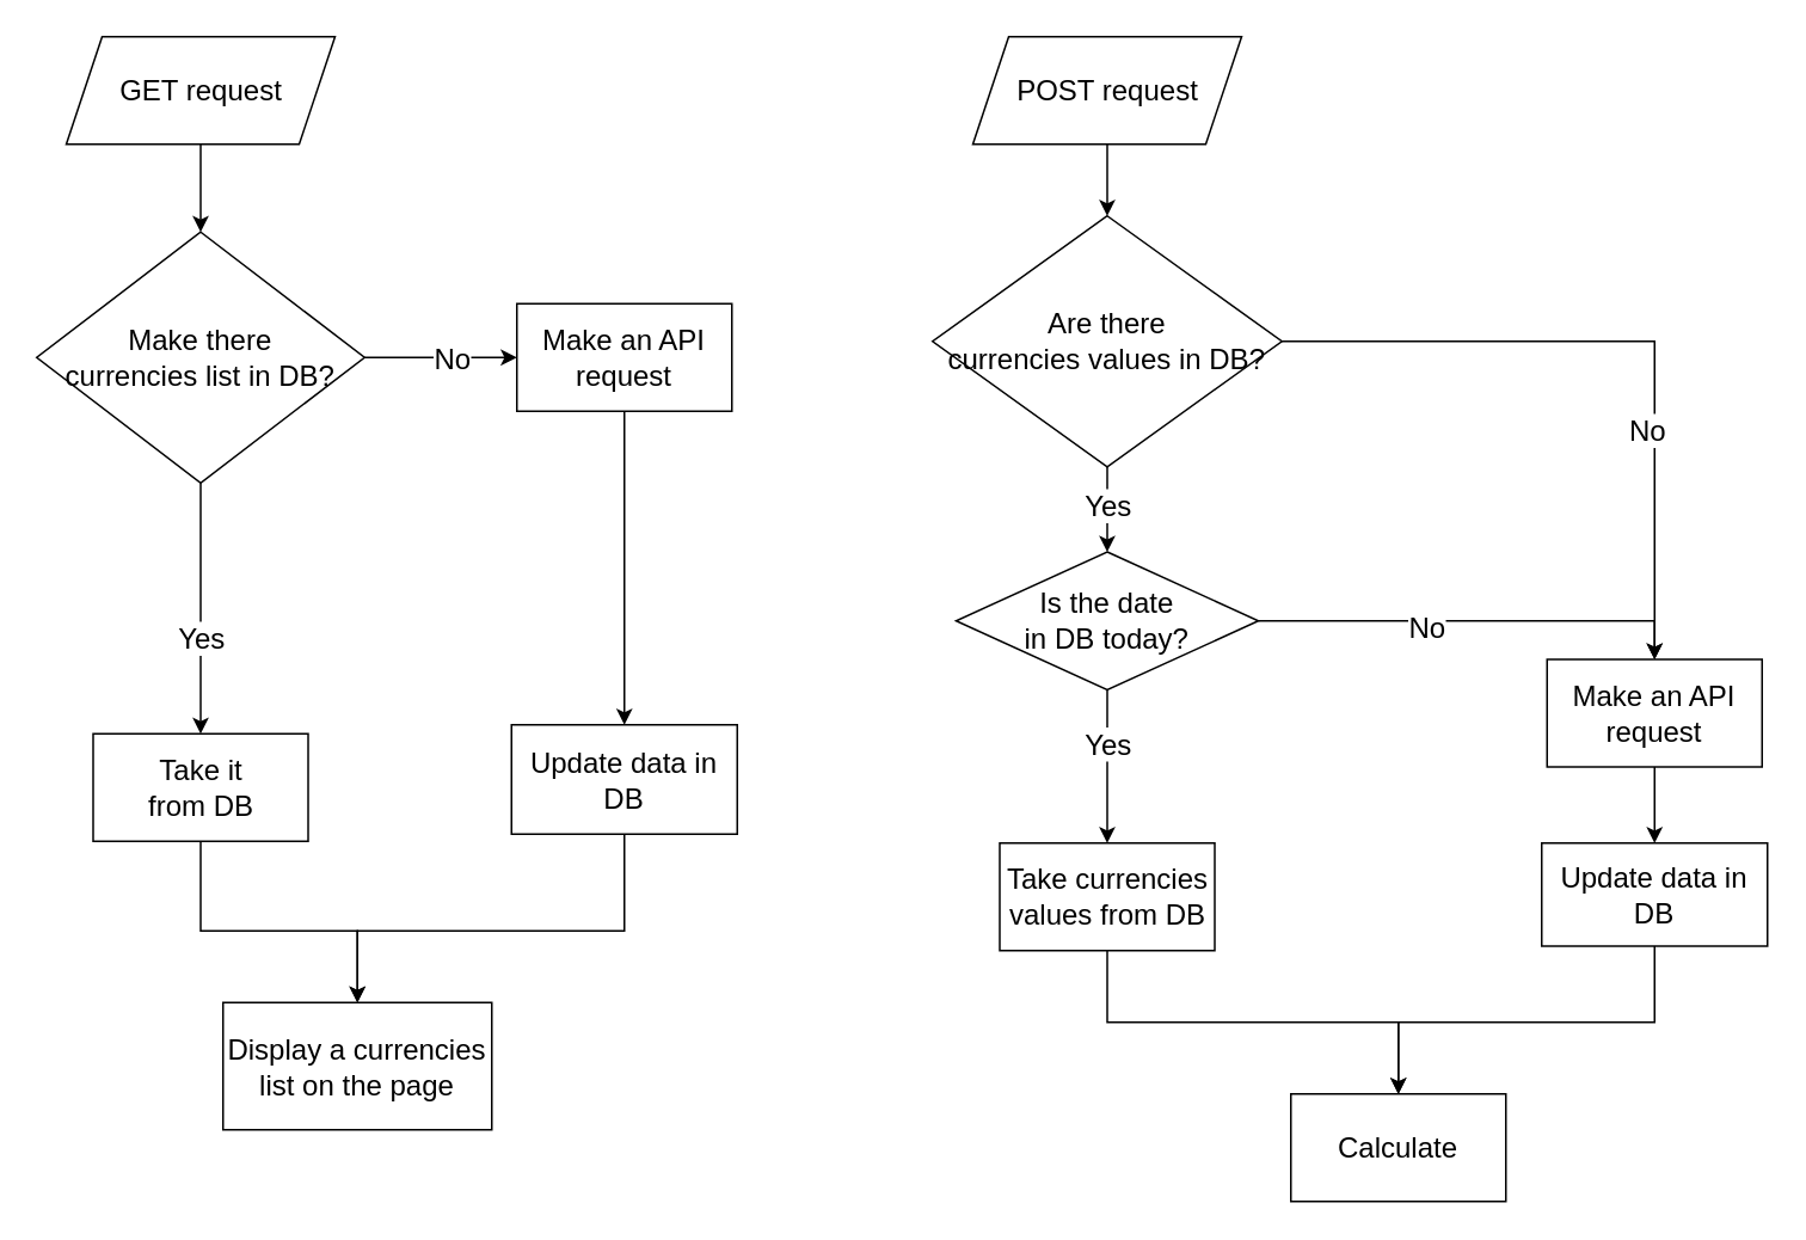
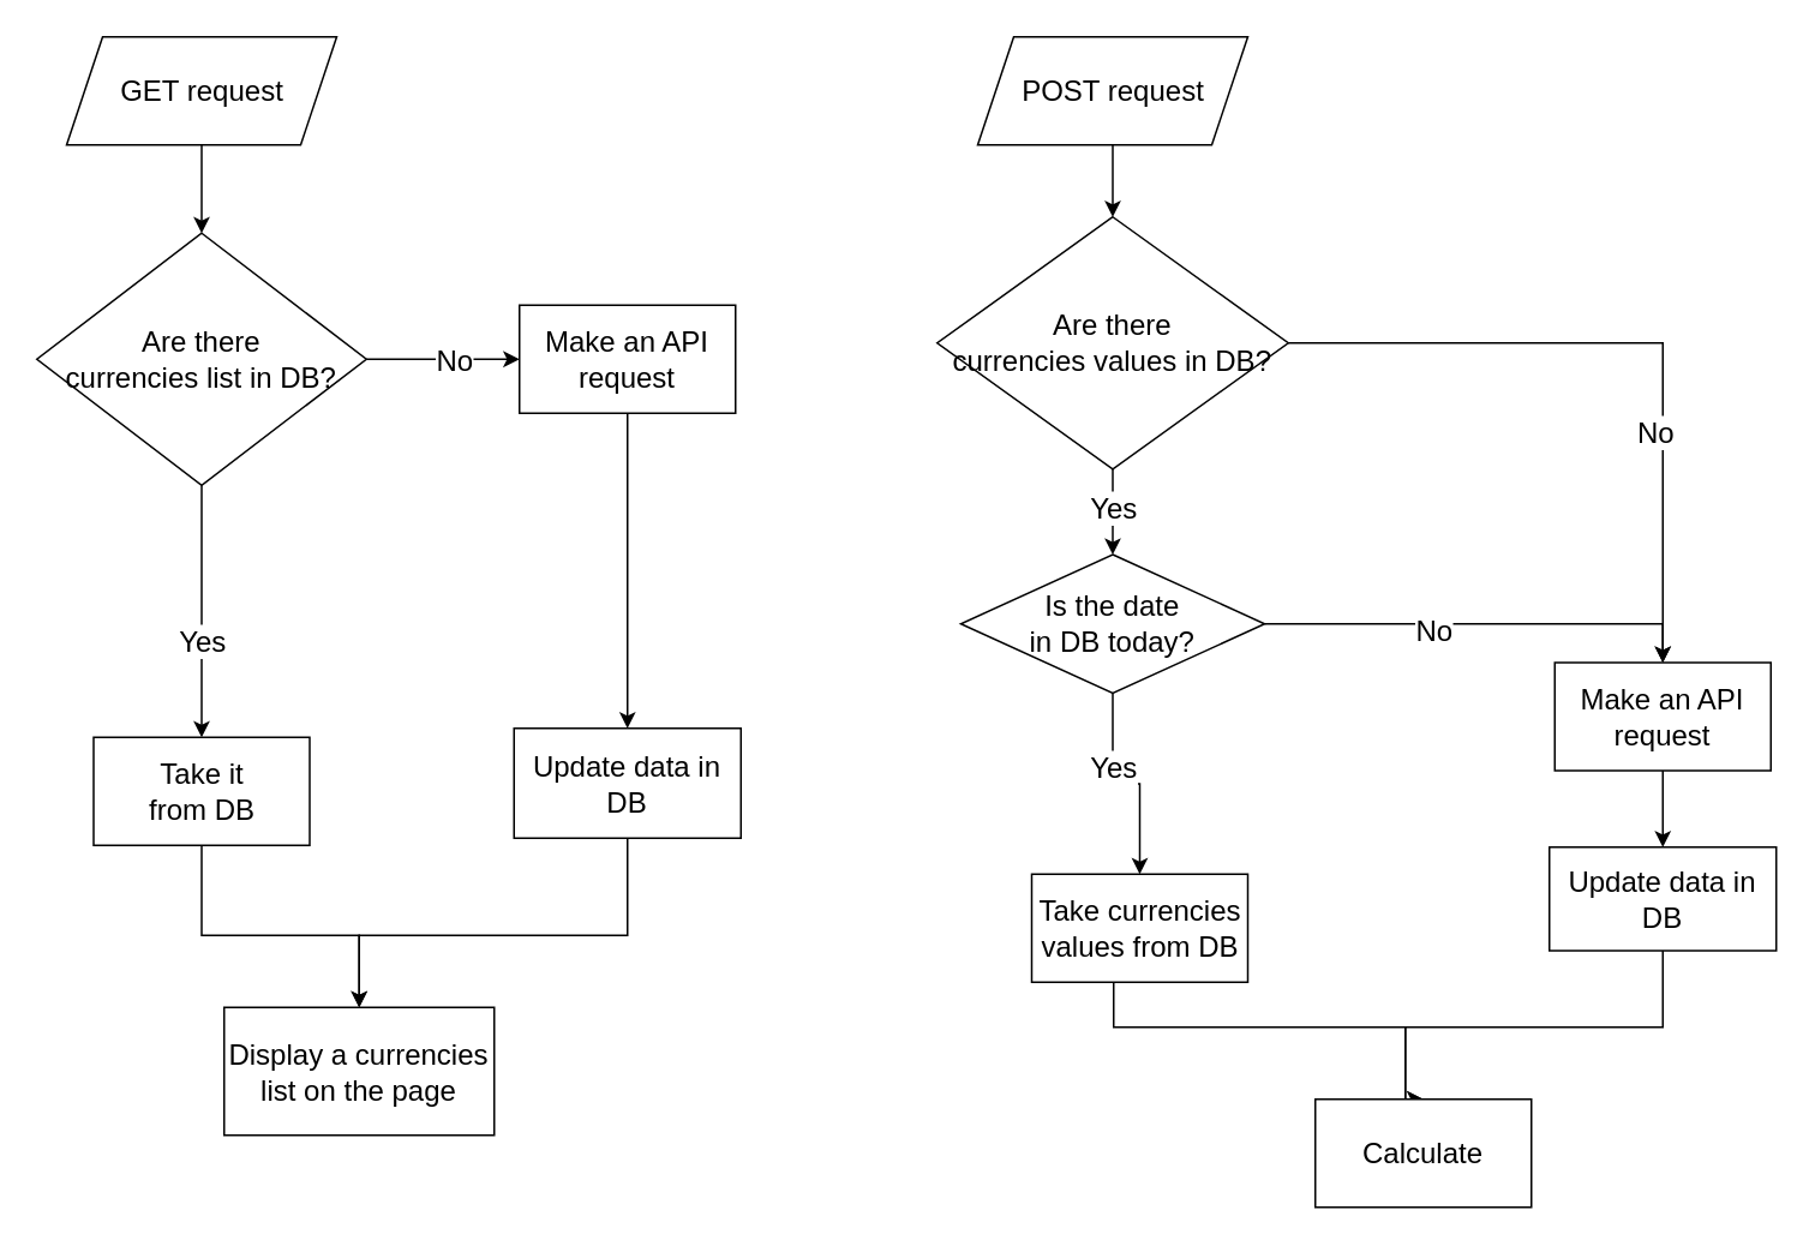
- <mxCell id="8" value="&lt;div&gt;Make there&lt;/div&gt;&lt;div&gt;currencies list in DB?&lt;/div&gt;" style="rhombus;whiteSpace=wrap;html=1;fontSize=16;" vertex="1" parent="1"><mxGeometry x="20" y="129" width="183" height="140" as="geometry" /></mxCell>
+ <mxCell id="8" value="&lt;div&gt;Are there&lt;/div&gt;&lt;div&gt;currencies list in DB?&lt;/div&gt;" style="rhombus;whiteSpace=wrap;html=1;fontSize=16;" vertex="1" parent="1"><mxGeometry x="20" y="129" width="183" height="140" as="geometry" /></mxCell>
- <mxCell id="33" value="Take currencies values from DB " style="rounded=0;whiteSpace=wrap;html=1;fontSize=16;" vertex="1" parent="1"><mxGeometry x="557.5" y="470" width="120" height="60" as="geometry" /></mxCell>
+ <mxCell id="33" value="Take currencies values from DB " style="rounded=0;whiteSpace=wrap;html=1;fontSize=16;" vertex="1" parent="1"><mxGeometry x="572.5" y="485" width="120" height="60" as="geometry" /></mxCell>
- <mxCell id="34" value="Calculate" style="rounded=0;whiteSpace=wrap;html=1;fontSize=16;" vertex="1" parent="1"><mxGeometry x="720" y="610" width="120" height="60" as="geometry" /></mxCell>
+ <mxCell id="34" value="Calculate" style="rounded=0;whiteSpace=wrap;html=1;fontSize=16;" vertex="1" parent="1"><mxGeometry x="730" y="610" width="120" height="60" as="geometry" /></mxCell>
